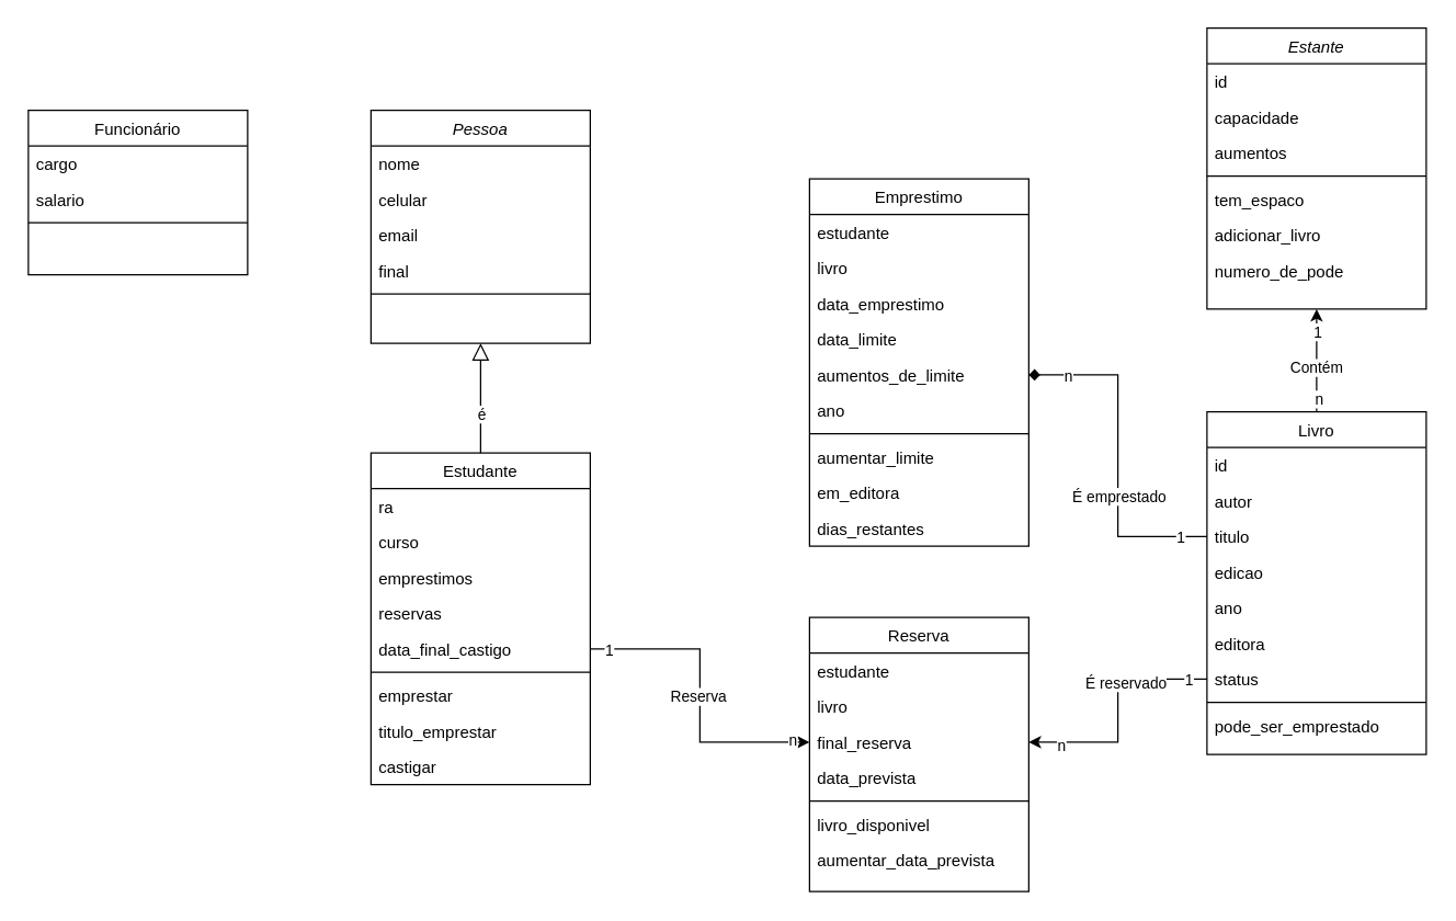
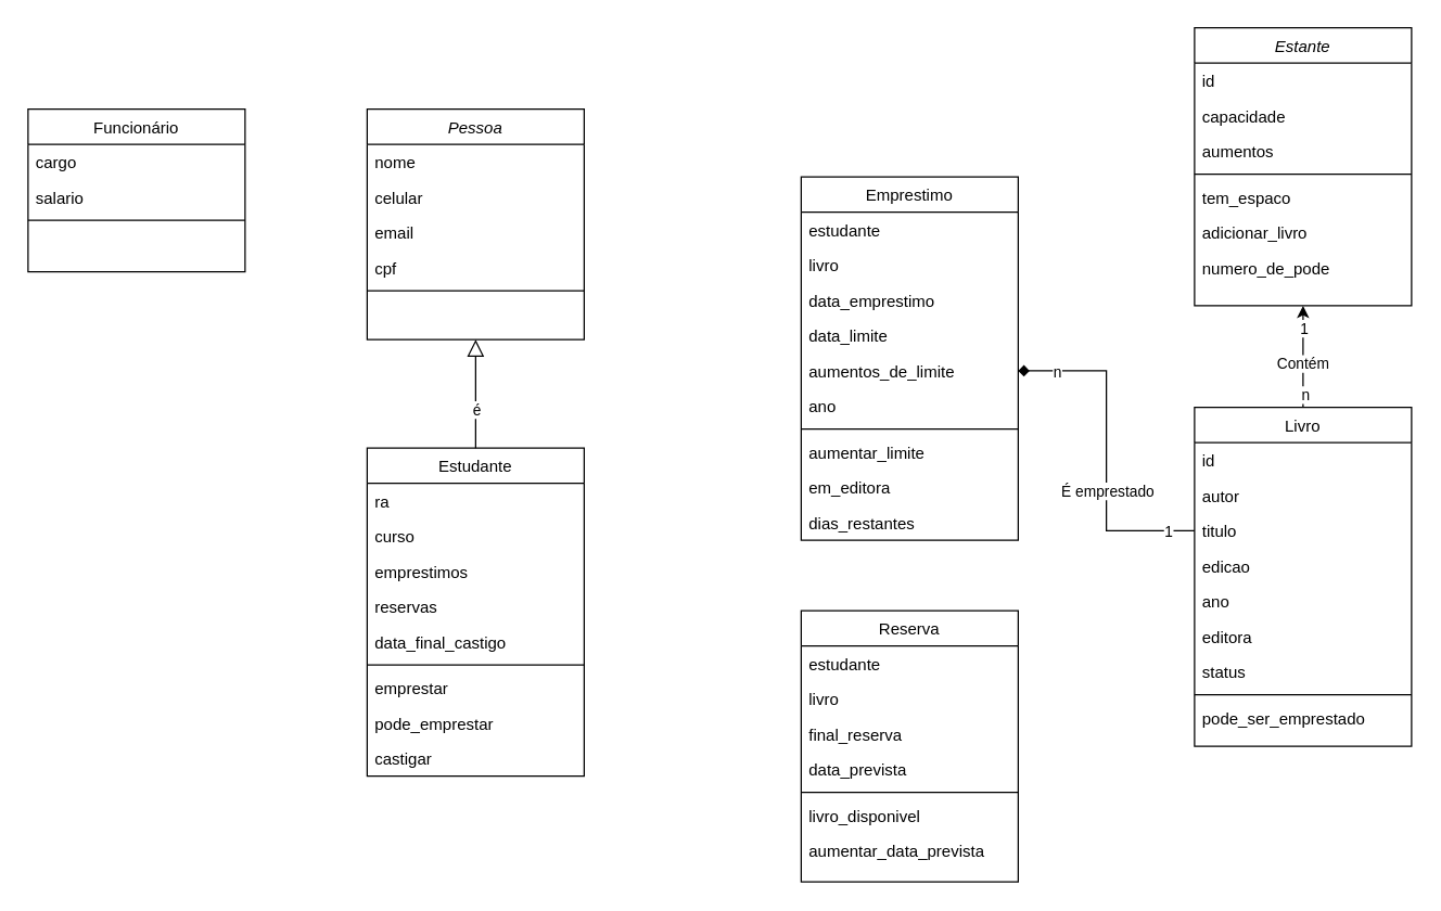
- <mxCell id="6" value="final" style="text;align=left;verticalAlign=top;spacingLeft=4;spacingRight=4;overflow=hidden;rotatable=0;points=[[0,0.5],[1,0.5]];portConstraint=eastwest;rounded=0;shadow=0;html=0;" vertex="1" parent="2"><mxGeometry y="104" width="160" height="26" as="geometry" /></mxCell>
+ <mxCell id="6" value="cpf" style="text;align=left;verticalAlign=top;spacingLeft=4;spacingRight=4;overflow=hidden;rotatable=0;points=[[0,0.5],[1,0.5]];portConstraint=eastwest;rounded=0;shadow=0;html=0;" vertex="1" parent="2"><mxGeometry y="104" width="160" height="26" as="geometry" /></mxCell>
- <mxCell id="61" style="edgeStyle=orthogonalEdgeStyle;rounded=0;orthogonalLoop=1;jettySize=auto;html=1;entryX=0;entryY=0.5;entryDx=0;entryDy=0;" edge="1" parent="1" source="13" target="56"><mxGeometry relative="1" as="geometry" /></mxCell>
- <mxCell id="62" value="Reserva" style="edgeLabel;html=1;align=center;verticalAlign=middle;resizable=0;points=[];" vertex="1" connectable="0" parent="61"><mxGeometry x="-0.001" y="-2" relative="1" as="geometry"><mxPoint as="offset" /></mxGeometry></mxCell>
- <mxCell id="63" value="1" style="edgeLabel;html=1;align=center;verticalAlign=middle;resizable=0;points=[];" vertex="1" connectable="0" parent="61"><mxGeometry x="-0.886" relative="1" as="geometry"><mxPoint as="offset" /></mxGeometry></mxCell>
- <mxCell id="64" value="n" style="edgeLabel;html=1;align=center;verticalAlign=middle;resizable=0;points=[];" vertex="1" connectable="0" parent="61"><mxGeometry x="0.889" y="2" relative="1" as="geometry"><mxPoint as="offset" /></mxGeometry></mxCell>
- <mxCell id="65" style="edgeStyle=orthogonalEdgeStyle;rounded=0;orthogonalLoop=1;jettySize=auto;html=1;entryX=1;entryY=0.5;entryDx=0;entryDy=0;" edge="1" parent="1" source="35" target="56"><mxGeometry relative="1" as="geometry" /></mxCell>
- <mxCell id="66" value="É reservado" style="edgeLabel;html=1;align=center;verticalAlign=middle;resizable=0;points=[];" vertex="1" connectable="0" parent="65"><mxGeometry x="-0.321" y="2" relative="1" as="geometry"><mxPoint as="offset" /></mxGeometry></mxCell>
- <mxCell id="67" value="n" style="edgeLabel;html=1;align=center;verticalAlign=middle;resizable=0;points=[];" vertex="1" connectable="0" parent="65"><mxGeometry x="0.736" y="2" relative="1" as="geometry"><mxPoint as="offset" /></mxGeometry></mxCell>
- <mxCell id="68" value="1" style="edgeLabel;html=1;align=center;verticalAlign=middle;resizable=0;points=[];" vertex="1" connectable="0" parent="65"><mxGeometry x="-0.843" relative="1" as="geometry"><mxPoint as="offset" /></mxGeometry></mxCell>
- <mxCell id="16" value="titulo_emprestar" style="text;align=left;verticalAlign=top;spacingLeft=4;spacingRight=4;overflow=hidden;rotatable=0;points=[[0,0.5],[1,0.5]];portConstraint=eastwest;" vertex="1" parent="8"><mxGeometry y="190" width="160" height="26" as="geometry" /></mxCell>
+ <mxCell id="16" value="pode_emprestar" style="text;align=left;verticalAlign=top;spacingLeft=4;spacingRight=4;overflow=hidden;rotatable=0;points=[[0,0.5],[1,0.5]];portConstraint=eastwest;" vertex="1" parent="8"><mxGeometry y="190" width="160" height="26" as="geometry" /></mxCell>
